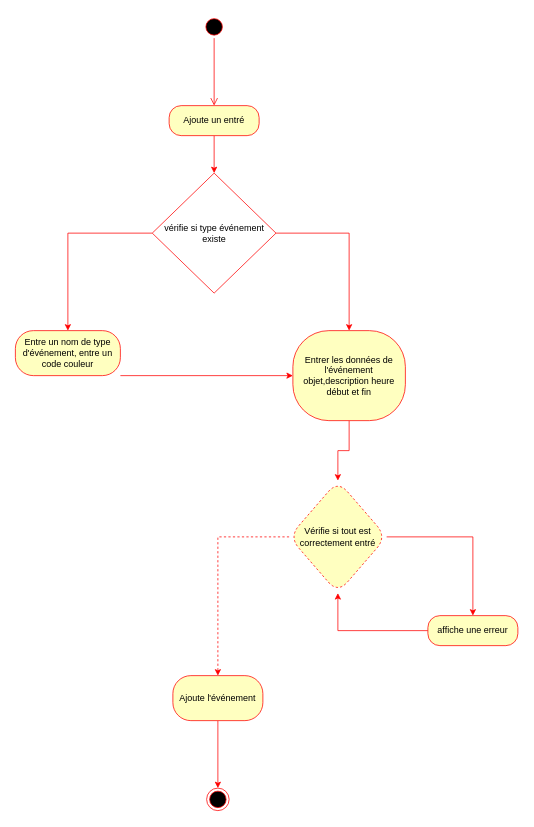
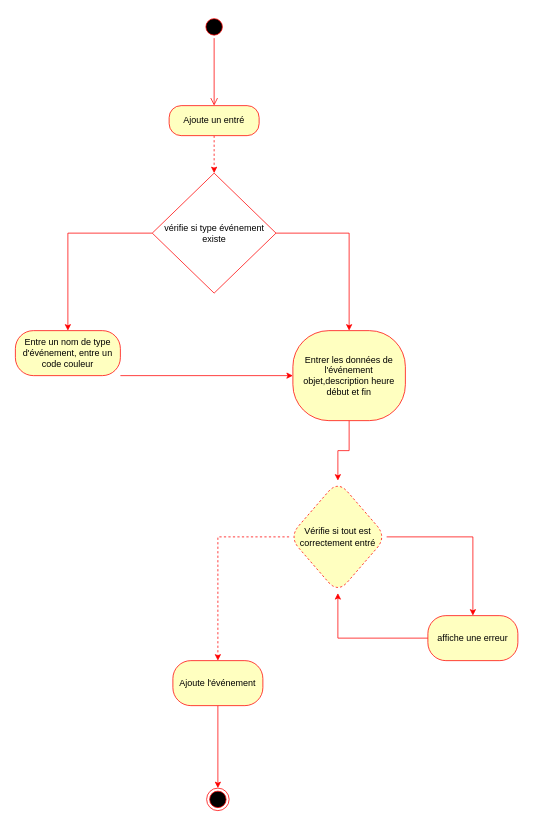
- <mxCell id="4" style="edgeStyle=orthogonalEdgeStyle;rounded=0;orthogonalLoop=1;jettySize=auto;html=1;strokeColor=#FF0000;" edge="1" parent="1" source="5" target="10"><mxGeometry relative="1" as="geometry" /></mxCell>
+ <mxCell id="4" style="edgeStyle=orthogonalEdgeStyle;rounded=0;orthogonalLoop=1;jettySize=auto;html=1;strokeColor=#FF0000;dashed=1;" edge="1" parent="1" source="5" target="10"><mxGeometry relative="1" as="geometry" /></mxCell>
- <mxCell id="19" value="affiche une erreur" style="whiteSpace=wrap;html=1;rounded=1;fontColor=#000000;strokeColor=#ff0000;fillColor=#ffffc0;arcSize=40;" vertex="1" parent="1"><mxGeometry x="570" y="820" width="120" height="40" as="geometry" /></mxCell>
+ <mxCell id="19" value="affiche une erreur" style="whiteSpace=wrap;html=1;rounded=1;fontColor=#000000;strokeColor=#ff0000;fillColor=#ffffc0;arcSize=40;" vertex="1" parent="1"><mxGeometry x="570" y="820" width="120" height="60" as="geometry" /></mxCell>
- <mxCell id="17" value="Ajoute l'événement" style="whiteSpace=wrap;html=1;rounded=1;fontColor=#000000;strokeColor=#ff0000;fillColor=#ffffc0;arcSize=40;" vertex="1" parent="1"><mxGeometry x="230" y="900" width="120" height="60" as="geometry" /></mxCell>
+ <mxCell id="17" value="Ajoute l'événement" style="whiteSpace=wrap;html=1;rounded=1;fontColor=#000000;strokeColor=#ff0000;fillColor=#ffffc0;arcSize=40;" vertex="1" parent="1"><mxGeometry x="230" y="880" width="120" height="60" as="geometry" /></mxCell>
